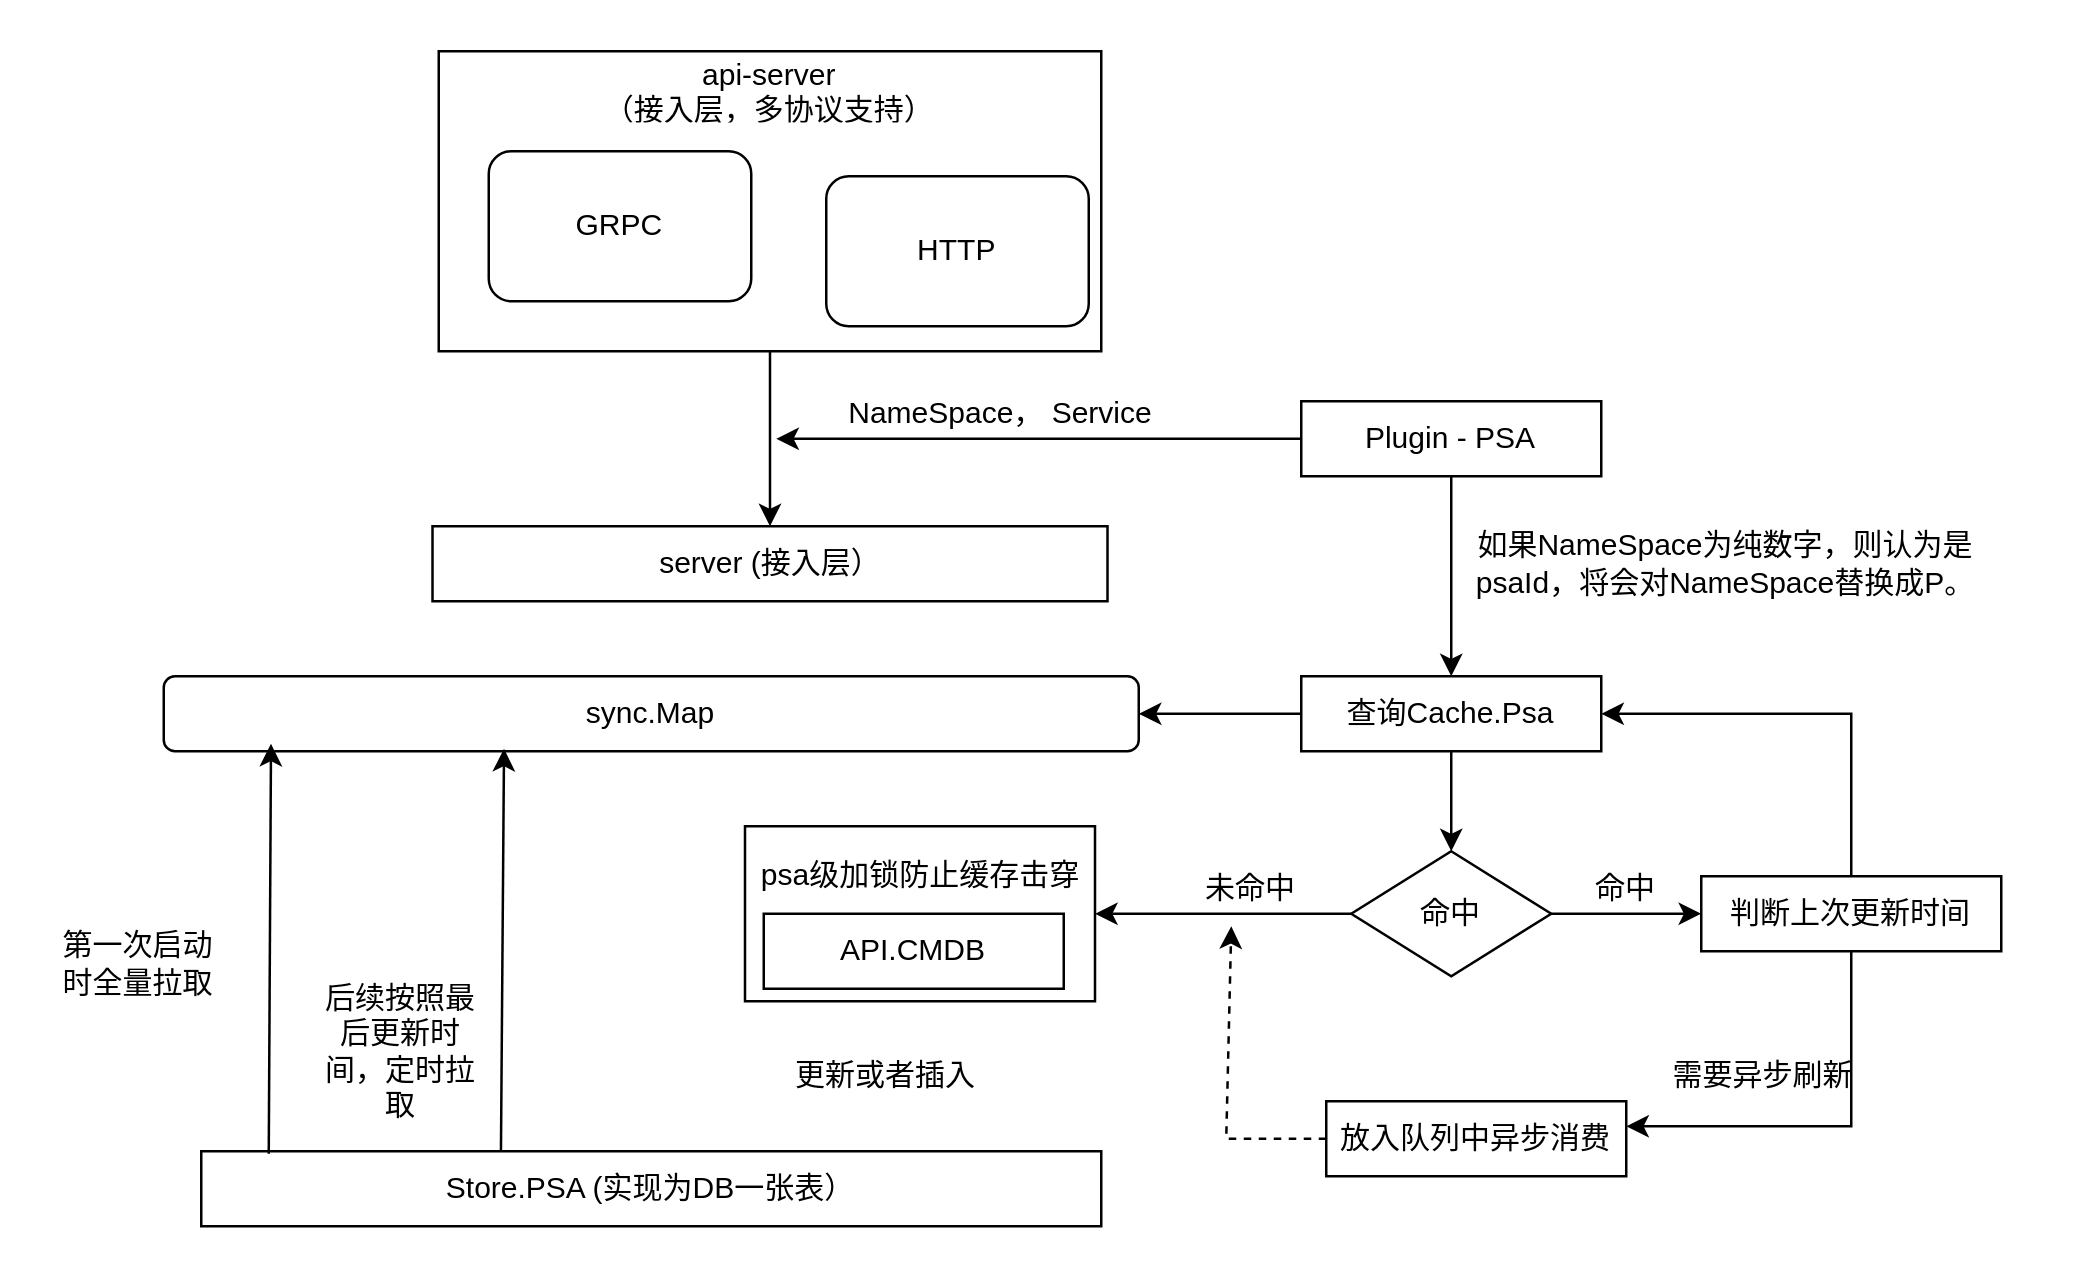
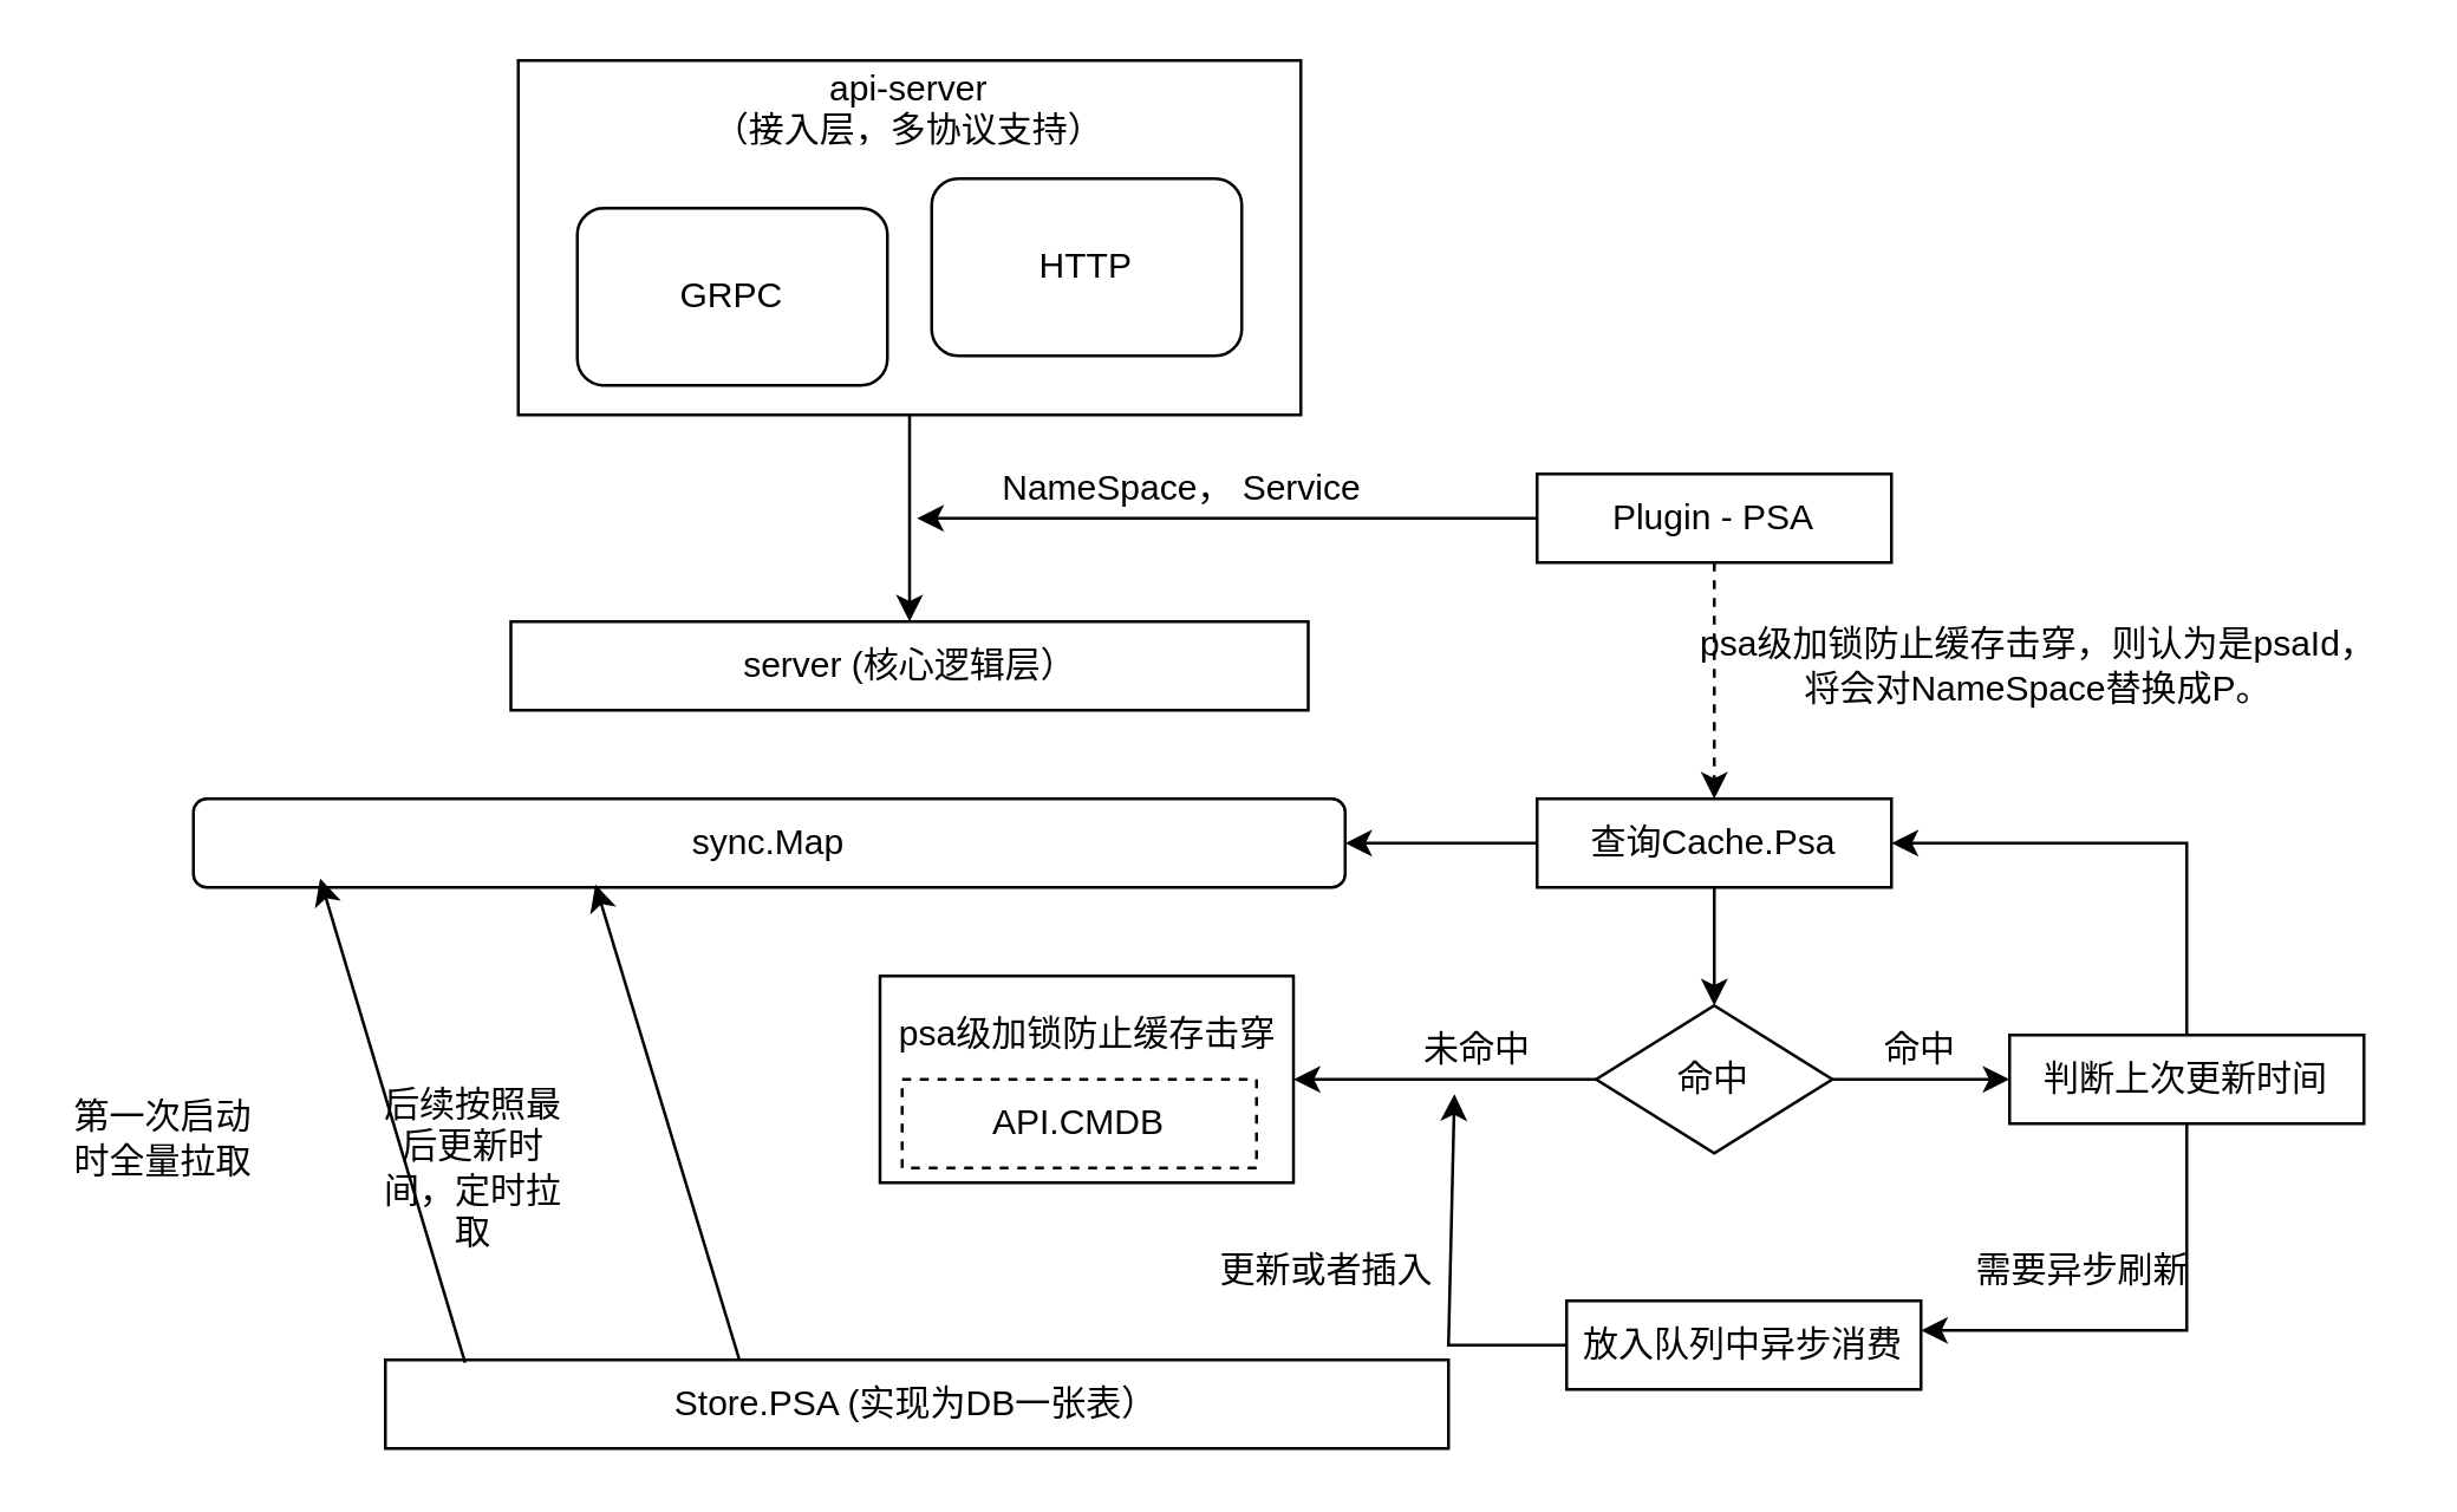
- <mxCell id="6" value="GRPC" style="rounded=1;whiteSpace=wrap;html=1;" vertex="1" parent="1"><mxGeometry x="195" y="60" width="105" height="60" as="geometry" /></mxCell>
+ <mxCell id="6" value="GRPC" style="rounded=1;whiteSpace=wrap;html=1;" vertex="1" parent="1"><mxGeometry x="195" y="70" width="105" height="60" as="geometry" /></mxCell>
- <mxCell id="7" value="HTTP" style="rounded=1;whiteSpace=wrap;html=1;" vertex="1" parent="1"><mxGeometry x="330" y="70" width="105" height="60" as="geometry" /></mxCell>
+ <mxCell id="7" value="HTTP" style="rounded=1;whiteSpace=wrap;html=1;" vertex="1" parent="1"><mxGeometry x="315" y="60" width="105" height="60" as="geometry" /></mxCell>
- <mxCell id="4" value="server (接入层）" style="rounded=0;whiteSpace=wrap;html=1;" vertex="1" parent="1"><mxGeometry x="172.5" y="210" width="270" height="30" as="geometry" /></mxCell>
+ <mxCell id="4" value="server (核心逻辑层）" style="rounded=0;whiteSpace=wrap;html=1;" vertex="1" parent="1"><mxGeometry x="172.5" y="210" width="270" height="30" as="geometry" /></mxCell>
- <mxCell id="14" value="如果NameSpace为纯数字，则认为是psaId，将会对NameSpace替换成P。" style="text;html=1;strokeColor=none;fillColor=none;align=center;verticalAlign=middle;whiteSpace=wrap;rounded=0;" vertex="1" parent="1"><mxGeometry x="570" y="210" width="240" height="30" as="geometry" /></mxCell>
+ <mxCell id="14" value="psa级加锁防止缓存击穿，则认为是psaId，将会对NameSpace替换成P。" style="text;html=1;strokeColor=none;fillColor=none;align=center;verticalAlign=middle;whiteSpace=wrap;rounded=0;" vertex="1" parent="1"><mxGeometry x="570" y="210" width="240" height="30" as="geometry" /></mxCell>
- <mxCell id="13" value="" style="endArrow=classic;html=1;rounded=0;" edge="1" parent="1" source="9" target="12"><mxGeometry width="50" height="50" relative="1" as="geometry"><mxPoint x="564" y="190" as="sourcePoint" /><mxPoint x="500" y="230" as="targetPoint" /></mxGeometry></mxCell>
+ <mxCell id="13" value="" style="endArrow=classic;html=1;rounded=0;dashed=1;" edge="1" parent="1" source="9" target="12"><mxGeometry width="50" height="50" relative="1" as="geometry"><mxPoint x="564" y="190" as="sourcePoint" /><mxPoint x="500" y="230" as="targetPoint" /></mxGeometry></mxCell>
- <mxCell id="25" value="API.CMDB" style="rounded=0;whiteSpace=wrap;html=1;" vertex="1" parent="1"><mxGeometry x="305" y="365" width="120" height="30" as="geometry" /></mxCell>
+ <mxCell id="25" value="API.CMDB" style="rounded=0;whiteSpace=wrap;html=1;dashed=1;" vertex="1" parent="1"><mxGeometry x="305" y="365" width="120" height="30" as="geometry" /></mxCell>
- <mxCell id="37" value="后续按照最后更新时间，定时拉取" style="text;html=1;strokeColor=none;fillColor=none;align=center;verticalAlign=middle;whiteSpace=wrap;rounded=0;" vertex="1" parent="1"><mxGeometry x="125" y="405" width="70" height="30" as="geometry" /></mxCell>
+ <mxCell id="37" value="后续按照最后更新时间，定时拉取" style="text;html=1;strokeColor=none;fillColor=none;align=center;verticalAlign=middle;whiteSpace=wrap;rounded=0;" vertex="1" parent="1"><mxGeometry x="125" y="380" width="70" height="30" as="geometry" /></mxCell>
- <mxCell id="32" value="更新或者插入" style="text;html=1;strokeColor=none;fillColor=none;align=center;verticalAlign=middle;whiteSpace=wrap;rounded=0;" vertex="1" parent="1"><mxGeometry x="310" y="414.5" width="87.5" height="30" as="geometry" /></mxCell>
+ <mxCell id="32" value="更新或者插入" style="text;html=1;strokeColor=none;fillColor=none;align=center;verticalAlign=middle;whiteSpace=wrap;rounded=0;" vertex="1" parent="1"><mxGeometry x="405" y="414.5" width="87.5" height="30" as="geometry" /></mxCell>
- <mxCell id="27" value="" style="endArrow=classic;html=1;rounded=0;entryX=0.367;entryY=1;entryDx=0;entryDy=0;entryPerimeter=0;dashed=1;" edge="1" parent="1" source="23" target="29"><mxGeometry width="50" height="50" relative="1" as="geometry"><mxPoint x="550" y="375" as="sourcePoint" /><mxPoint x="490" y="370" as="targetPoint" /><Array as="points"><mxPoint x="490" y="455" /></Array></mxGeometry></mxCell>
+ <mxCell id="27" value="" style="endArrow=classic;html=1;rounded=0;entryX=0.367;entryY=1;entryDx=0;entryDy=0;entryPerimeter=0;" edge="1" parent="1" source="23" target="29"><mxGeometry width="50" height="50" relative="1" as="geometry"><mxPoint x="550" y="375" as="sourcePoint" /><mxPoint x="490" y="370" as="targetPoint" /><Array as="points"><mxPoint x="490" y="455" /></Array></mxGeometry></mxCell>
- <mxCell id="26" value="Store.PSA (实现为DB一张表）" style="rounded=0;whiteSpace=wrap;html=1;" vertex="1" parent="1"><mxGeometry x="80" y="460" width="360" height="30" as="geometry" /></mxCell>
+ <mxCell id="26" value="Store.PSA (实现为DB一张表）" style="rounded=0;whiteSpace=wrap;html=1;" vertex="1" parent="1"><mxGeometry x="130" y="460" width="360" height="30" as="geometry" /></mxCell>
